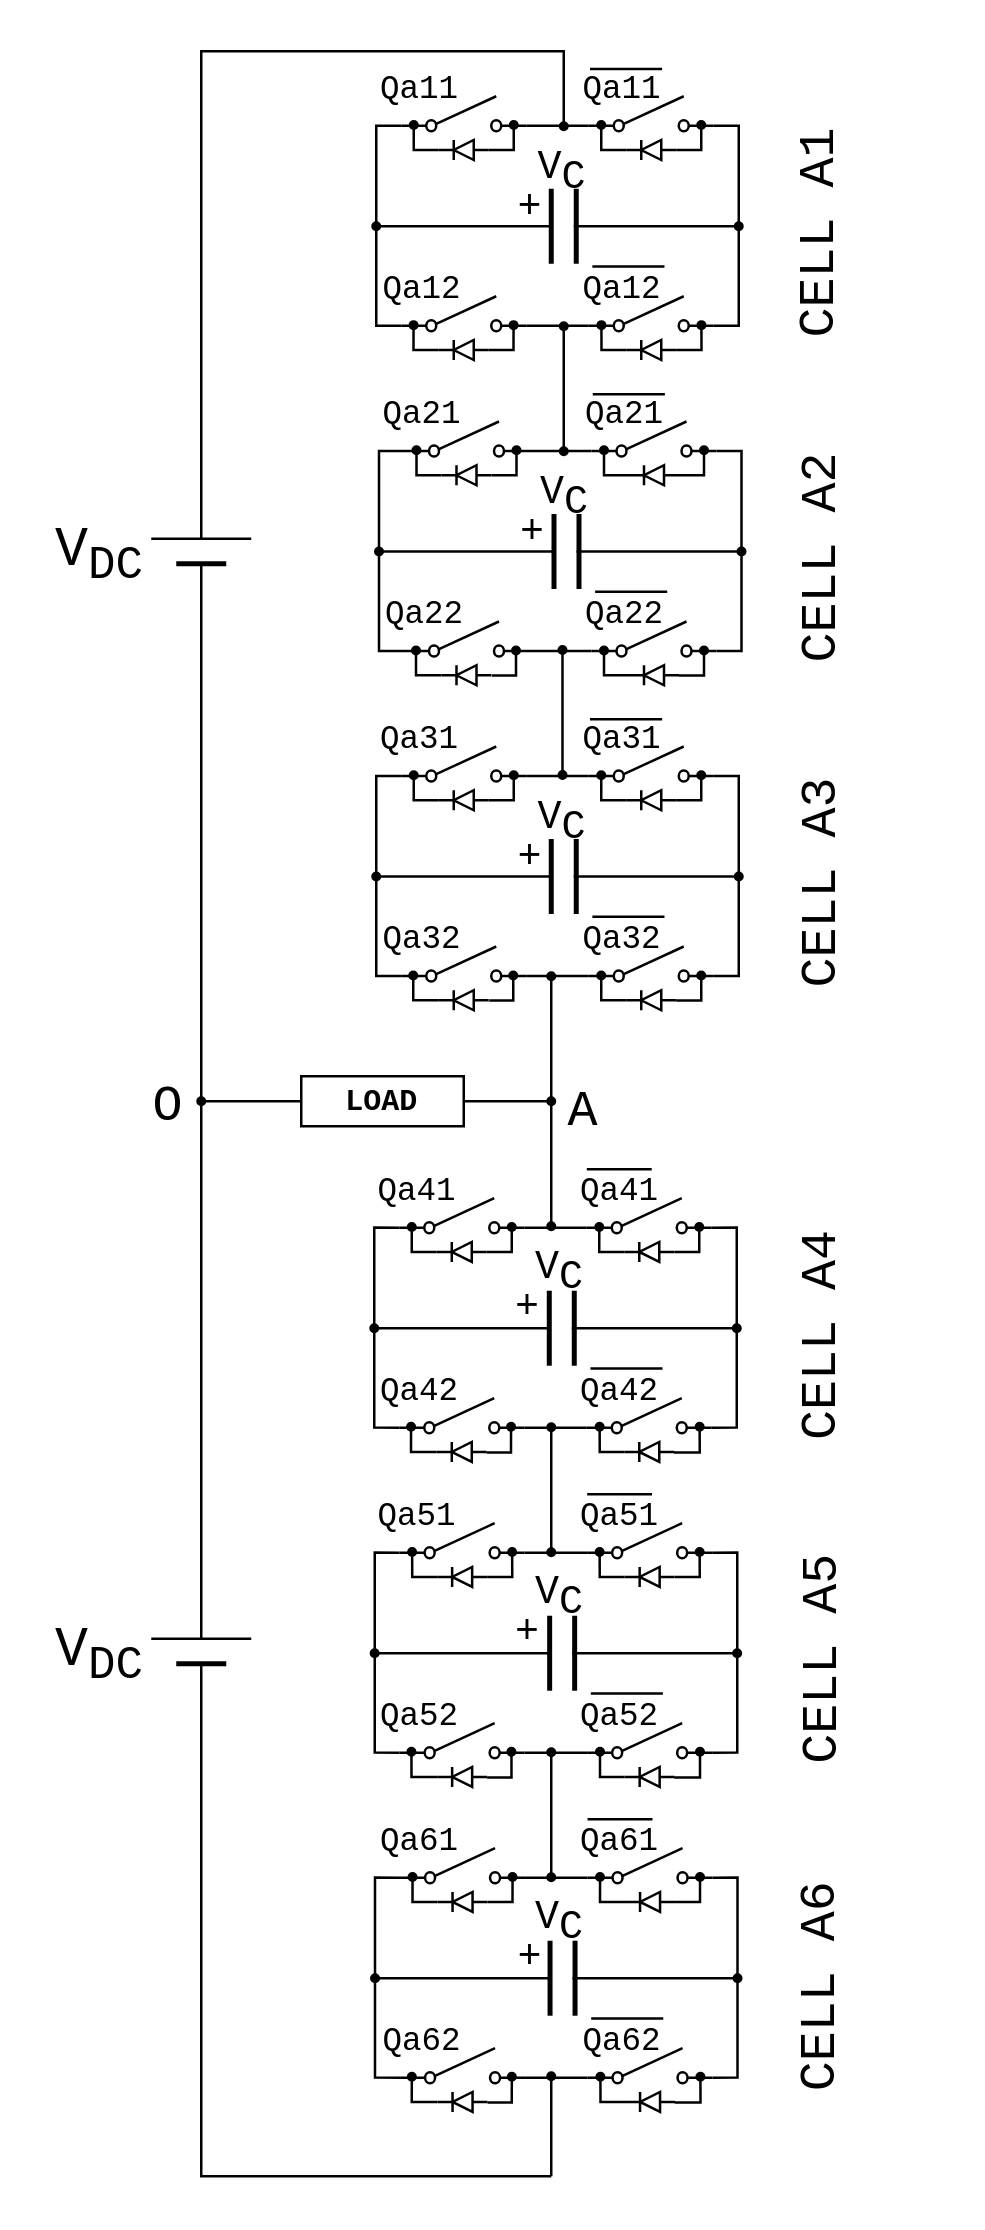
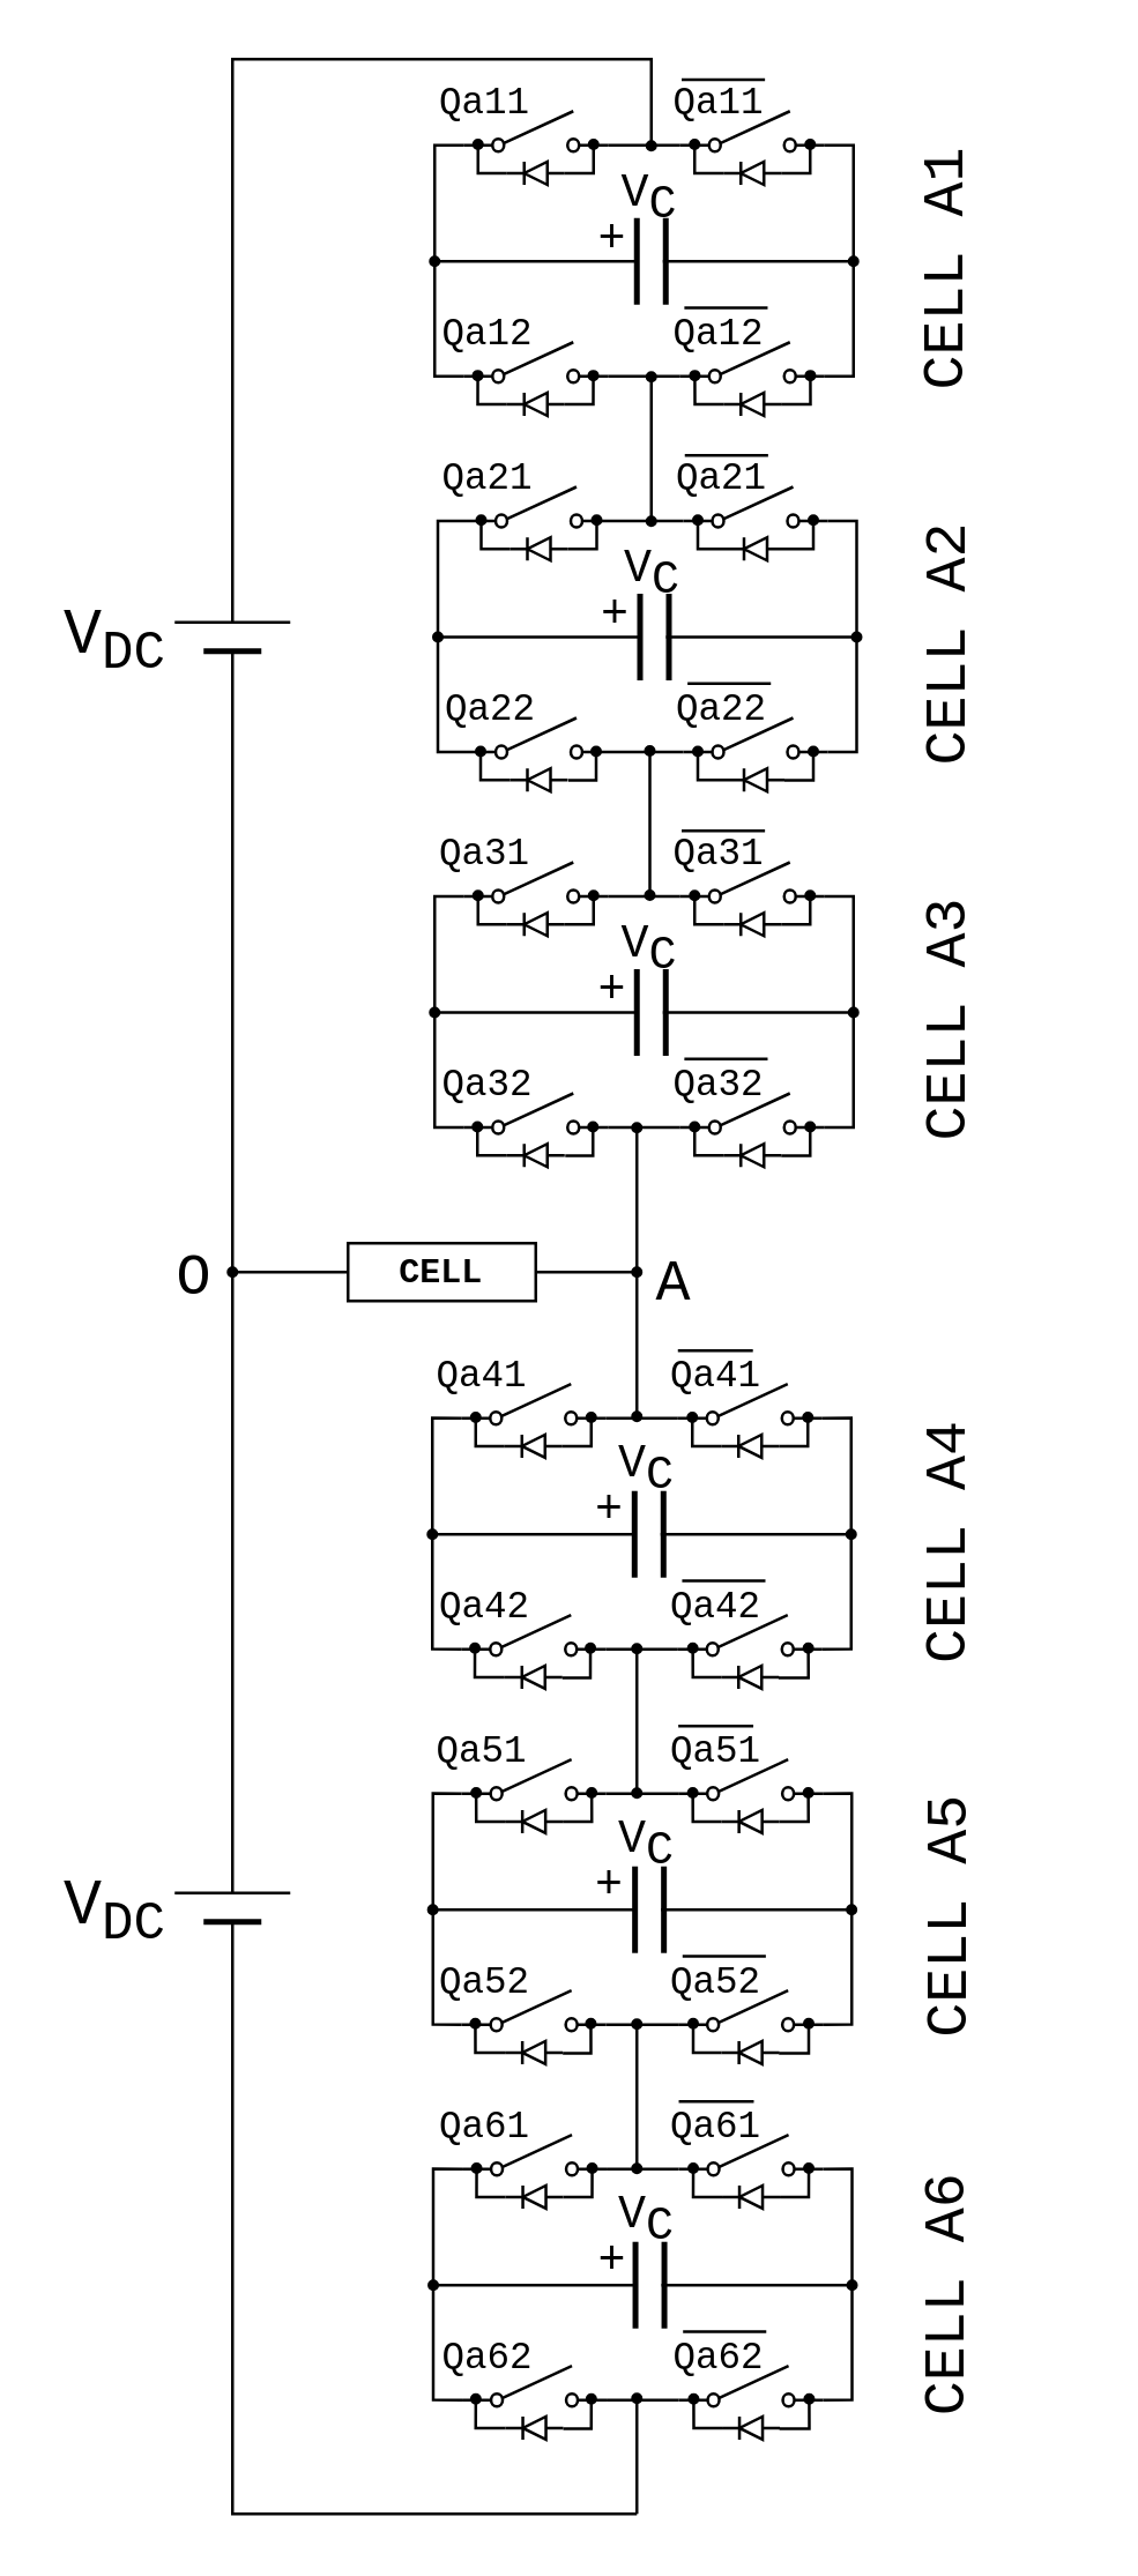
- <mxCell id="10" value="&lt;b&gt;&lt;font face=&quot;Courier New&quot;&gt;LOAD&lt;/font&gt;&lt;/b&gt;" style="rounded=0;whiteSpace=wrap;html=1;verticalAlign=middle;align=center;" parent="1" vertex="1"><mxGeometry x="120" y="430" width="65" height="20" as="geometry" /></mxCell>
+ <mxCell id="10" value="&lt;b&gt;&lt;font face=&quot;Courier New&quot;&gt;CELL&lt;/font&gt;&lt;/b&gt;" style="rounded=0;whiteSpace=wrap;html=1;verticalAlign=middle;align=center;" parent="1" vertex="1"><mxGeometry x="120" y="430" width="65" height="20" as="geometry" /></mxCell>
